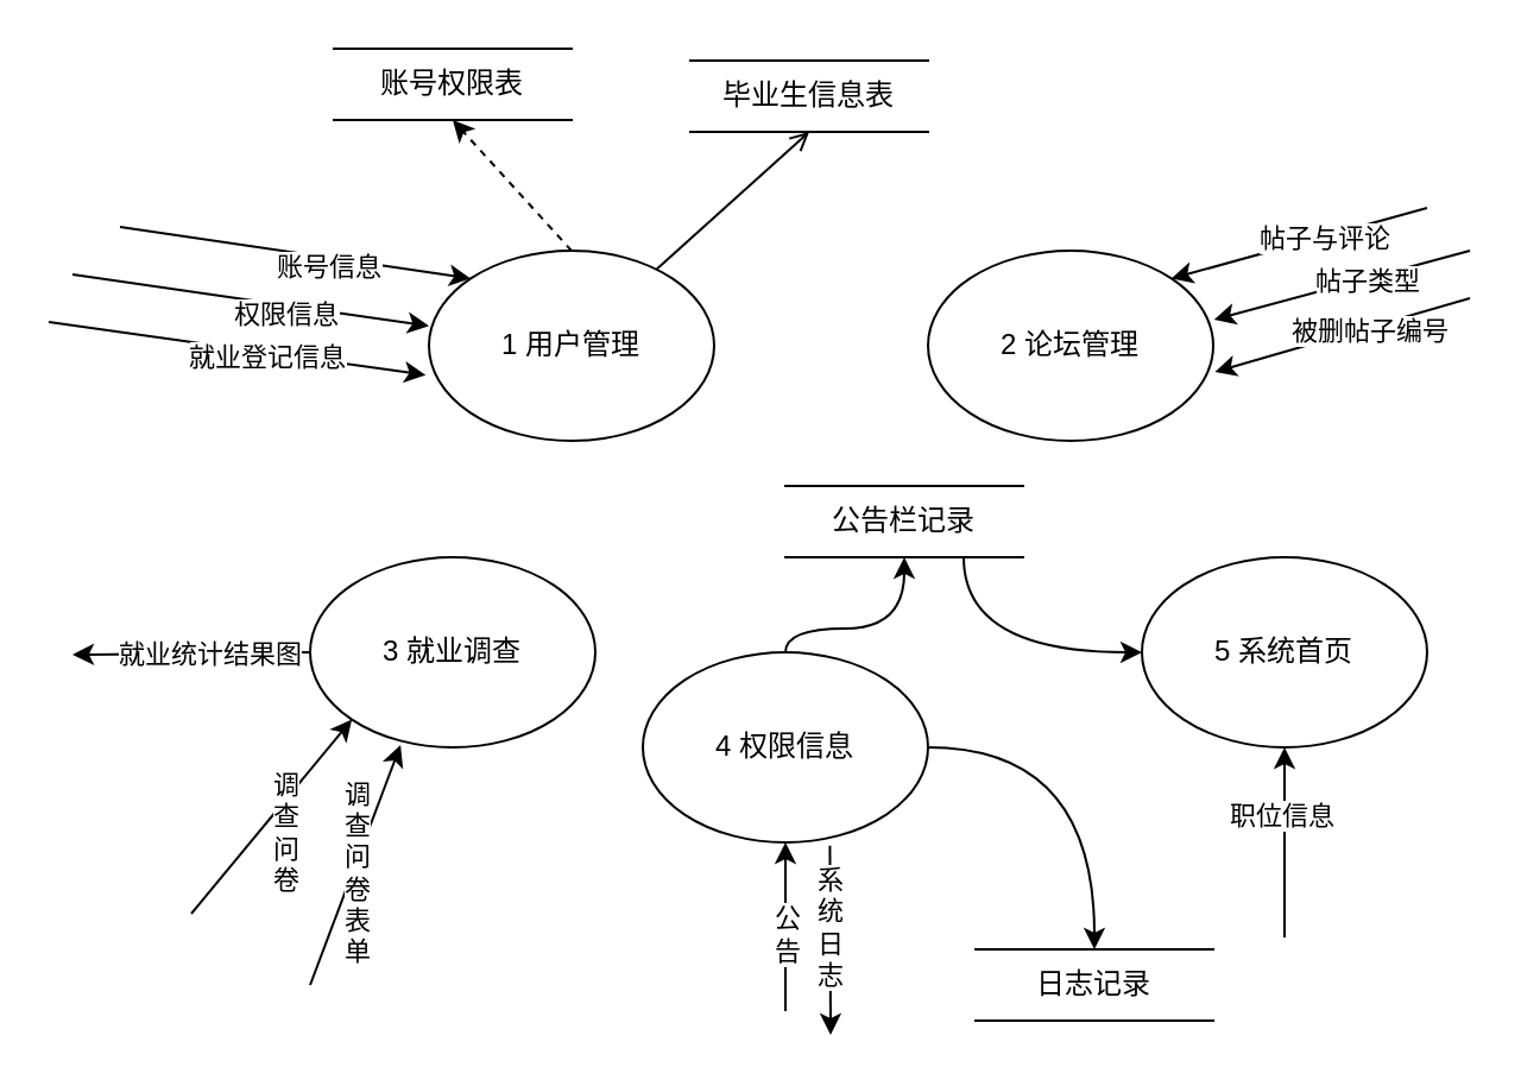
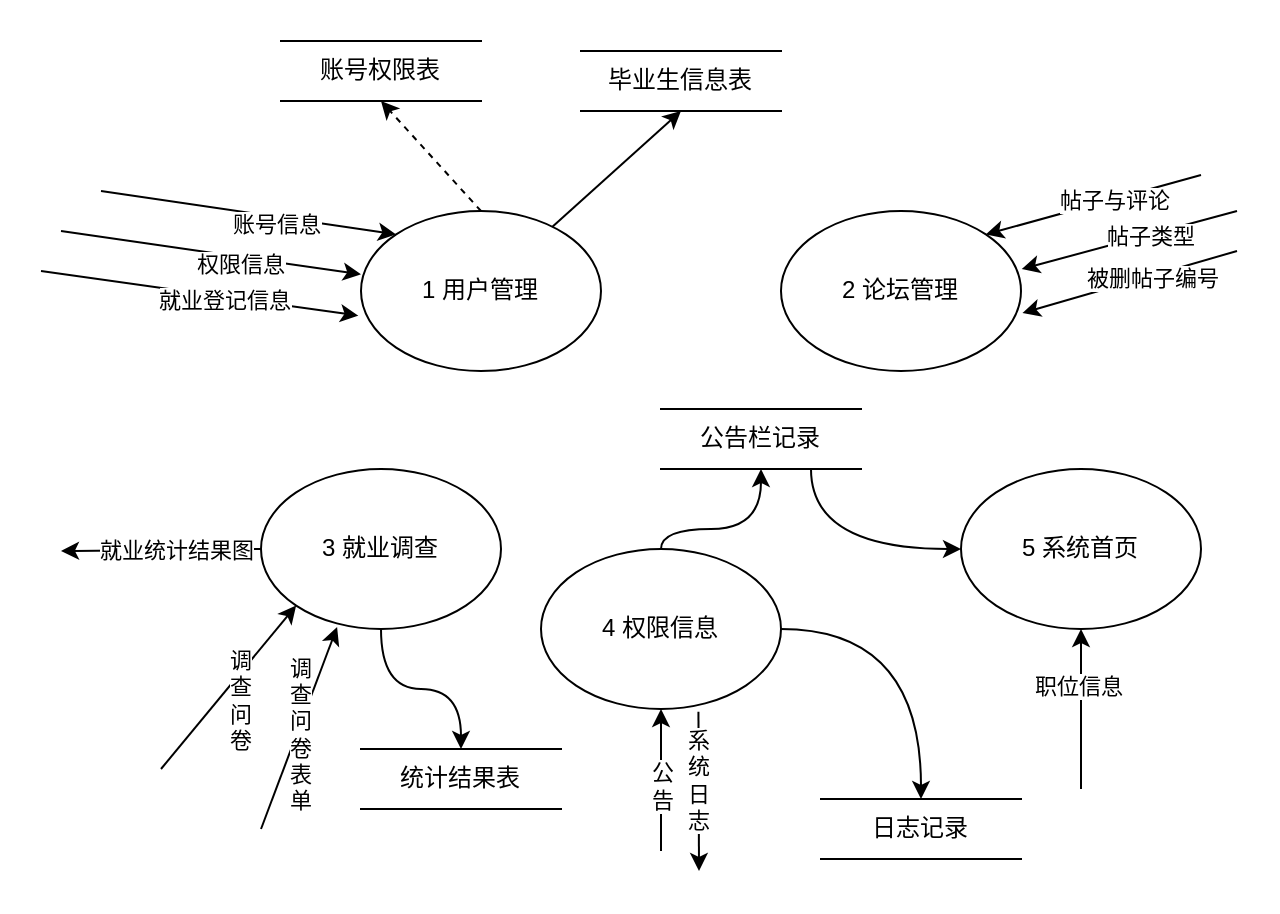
- <mxCell id="22" style="rounded=0;orthogonalLoop=1;jettySize=auto;html=1;entryX=0.5;entryY=1;entryDx=0;entryDy=0;endArrow=open;" edge="1" parent="1" source="3" target="23"><mxGeometry relative="1" as="geometry" /></mxCell>
+ <mxCell id="22" style="rounded=0;orthogonalLoop=1;jettySize=auto;html=1;entryX=0.5;entryY=1;entryDx=0;entryDy=0;" edge="1" parent="1" source="3" target="23"><mxGeometry relative="1" as="geometry" /></mxCell>
+ <mxCell id="13" style="edgeStyle=orthogonalEdgeStyle;rounded=0;orthogonalLoop=1;jettySize=auto;html=1;entryX=0.5;entryY=0;entryDx=0;entryDy=0;curved=1;" edge="1" parent="1" source="14" target="41"><mxGeometry relative="1" as="geometry" /></mxCell>
+ <mxCell id="41" value="统计结果表" style="html=1;dashed=0;whiteSpace=wrap;shape=partialRectangle;right=0;left=0;" vertex="1" parent="1"><mxGeometry x="180" y="374" width="100" height="30" as="geometry" /></mxCell>
